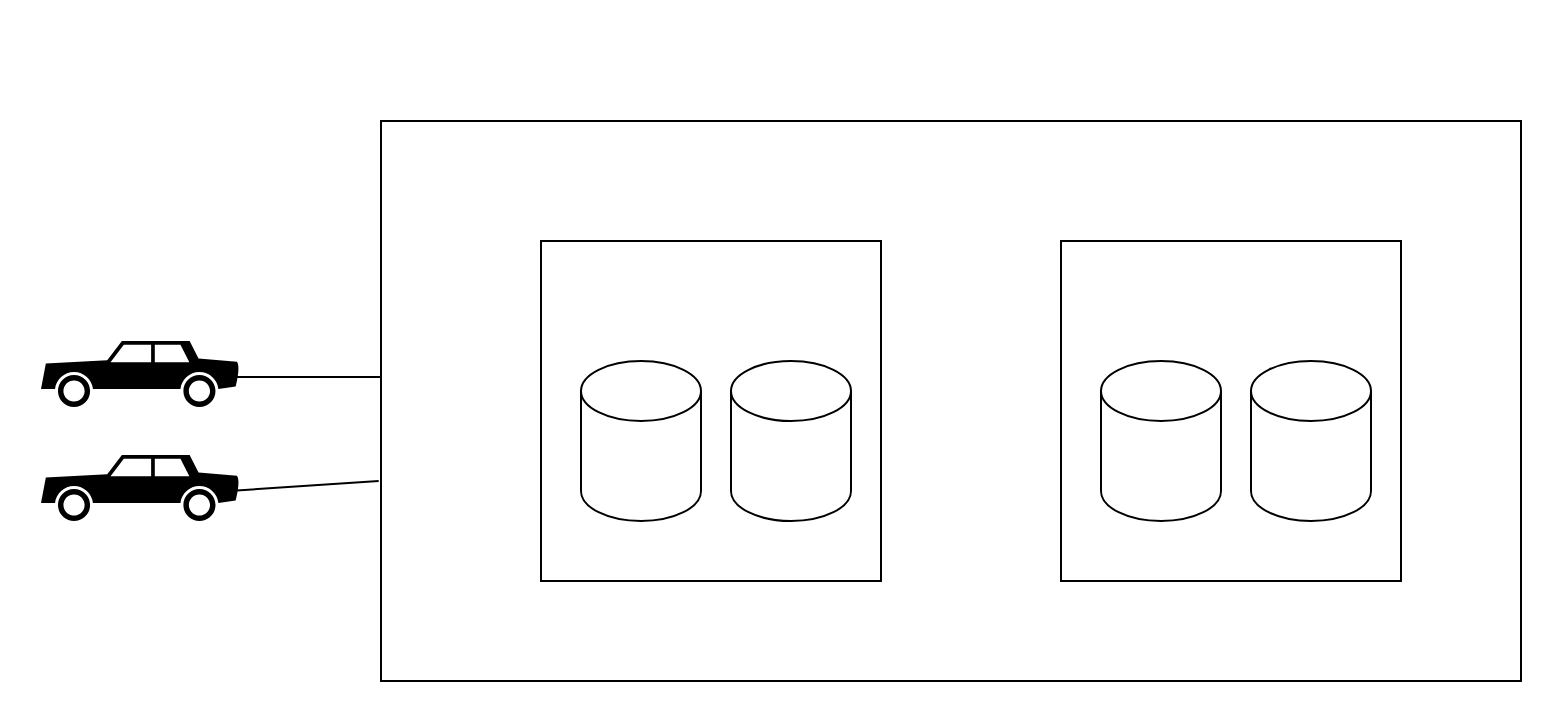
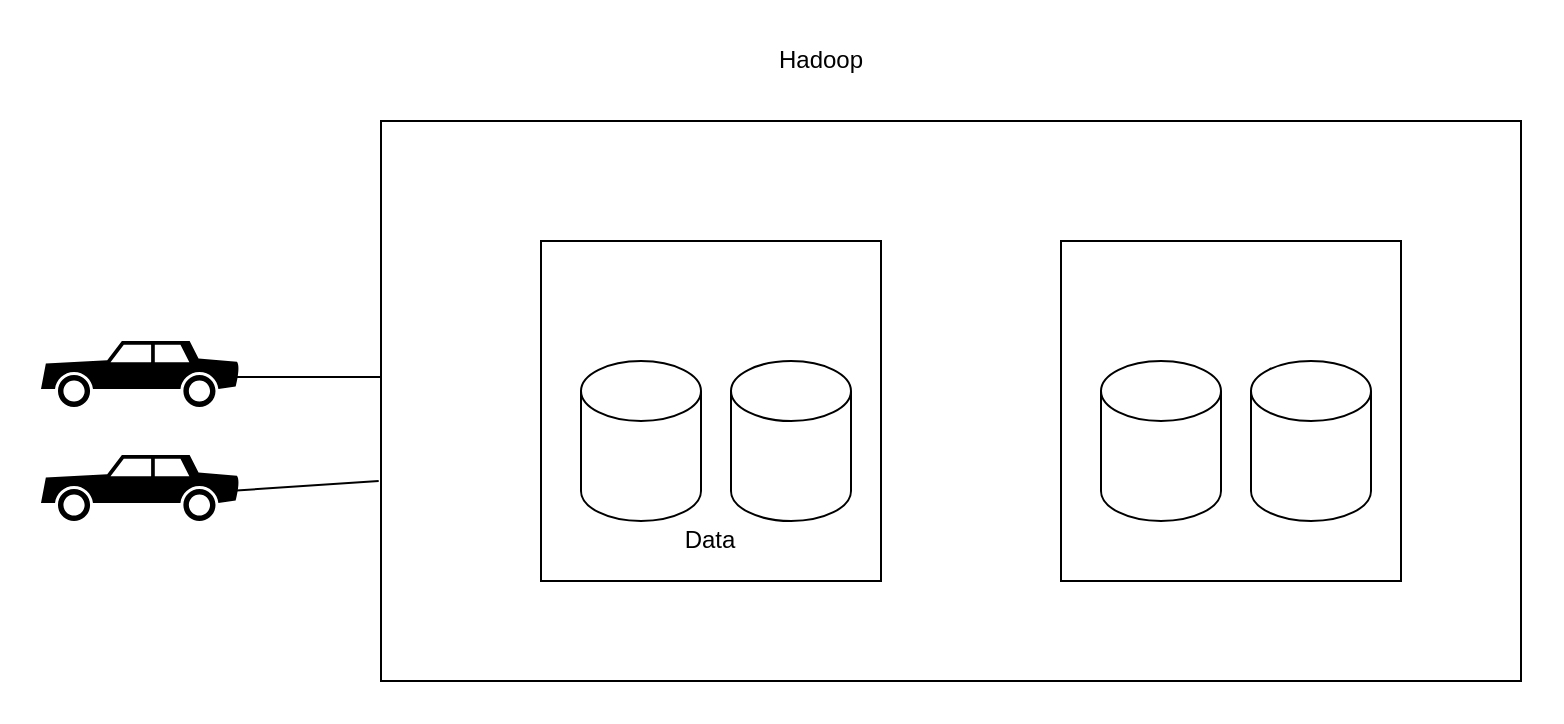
+ <mxCell id="5" value="Hadoop" style="text;html=1;align=center;verticalAlign=middle;resizable=0;points=[];autosize=1;strokeColor=none;" vertex="1" parent="1"><mxGeometry x="380" y="20" width="60" height="20" as="geometry" /></mxCell>
+ <mxCell id="14" value="Data" style="text;html=1;strokeColor=none;fillColor=none;align=center;verticalAlign=middle;whiteSpace=wrap;rounded=0;" vertex="1" parent="1"><mxGeometry x="335" y="260" width="40" height="20" as="geometry" /></mxCell>
